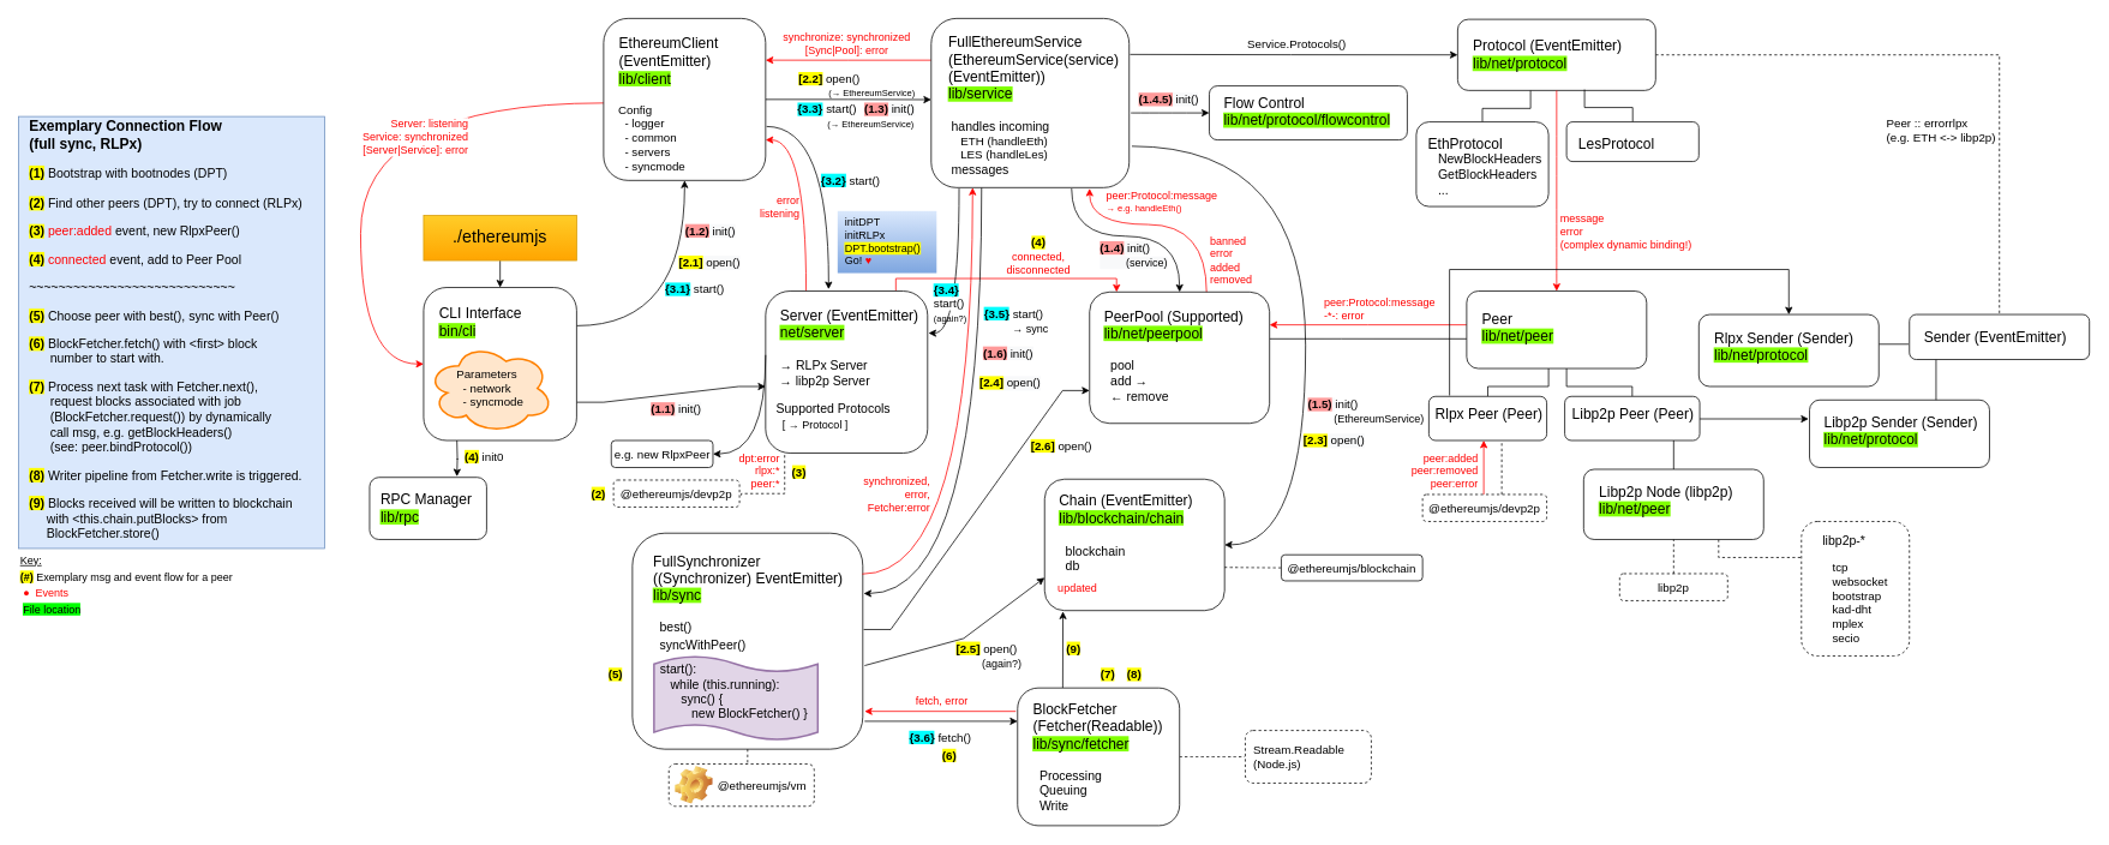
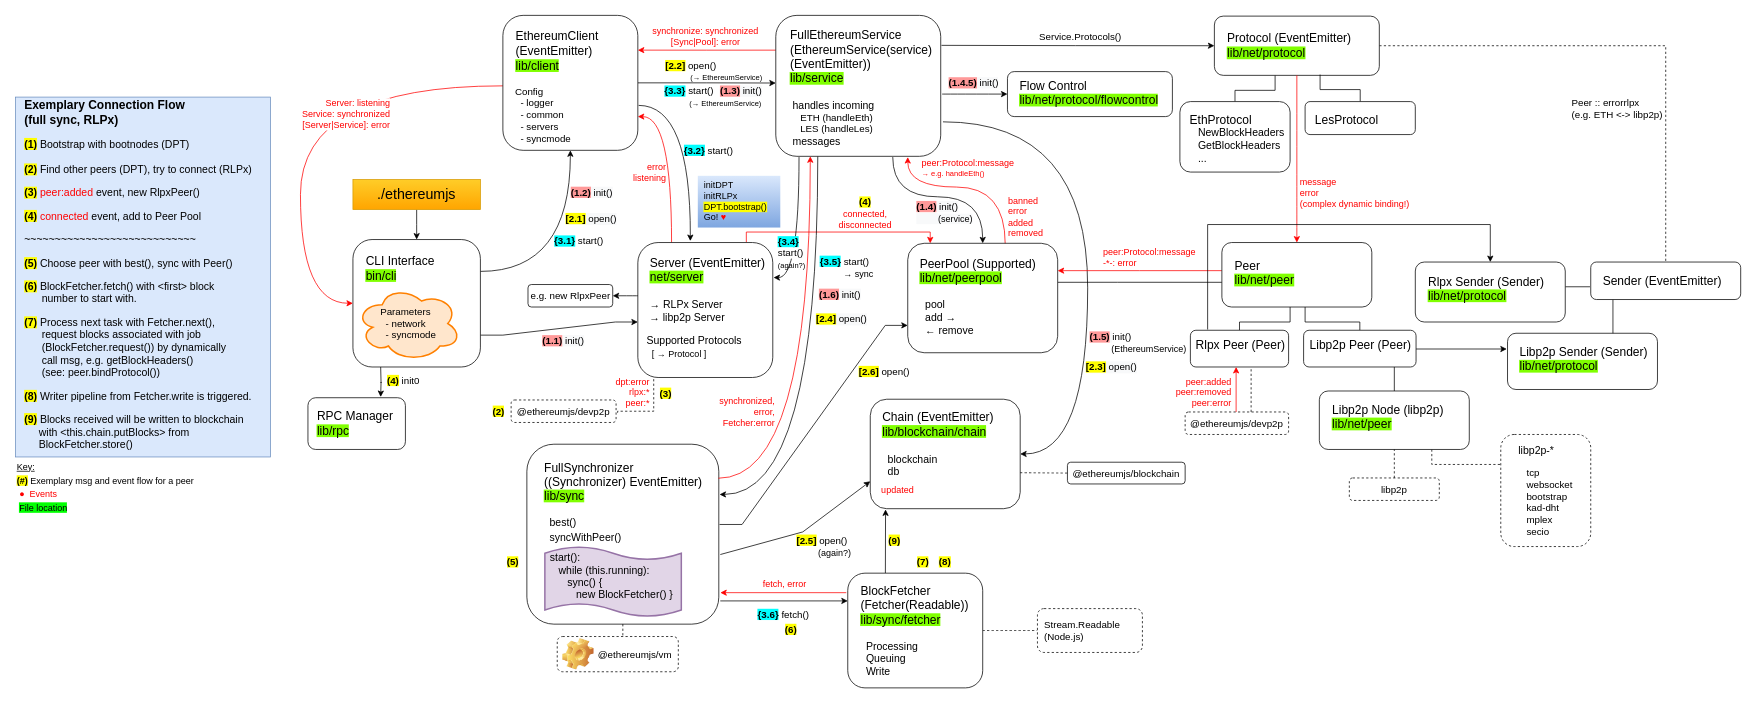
- <mxCell id="12" value="&lt;font style=&quot;font-size: 19px&quot;&gt;./ethereumjs&lt;/font&gt;" style="rounded=0;whiteSpace=wrap;html=1;fillColor=#ffcd28;gradientColor=#ffa500;strokeColor=#d79b00;" parent="1" vertex="1"><mxGeometry x="470" y="239" width="170" height="50" as="geometry" /></mxCell>
+ <mxCell id="12" value="&lt;font style=&quot;font-size: 19px&quot;&gt;./ethereumjs&lt;/font&gt;" style="rounded=0;whiteSpace=wrap;html=1;fillColor=#ffcd28;gradientColor=#ffa500;strokeColor=#d79b00;" parent="1" vertex="1"><mxGeometry x="470" y="239" width="170" height="40" as="geometry" /></mxCell>
- <mxCell id="30" value="&lt;font style=&quot;font-size: 13px&quot;&gt;e.g. new RlpxPeer&lt;/font&gt;" style="rounded=1;whiteSpace=wrap;html=1;shadow=0;glass=0;comic=0;strokeWidth=1;" parent="1" vertex="1"><mxGeometry x="678.5" y="489" width="113" height="30" as="geometry" /></mxCell>
+ <mxCell id="30" value="&lt;font style=&quot;font-size: 13px&quot;&gt;e.g. new RlpxPeer&lt;/font&gt;" style="rounded=1;whiteSpace=wrap;html=1;shadow=0;glass=0;comic=0;strokeWidth=1;" parent="1" vertex="1"><mxGeometry x="703.5" y="379" width="113" height="30" as="geometry" /></mxCell>
